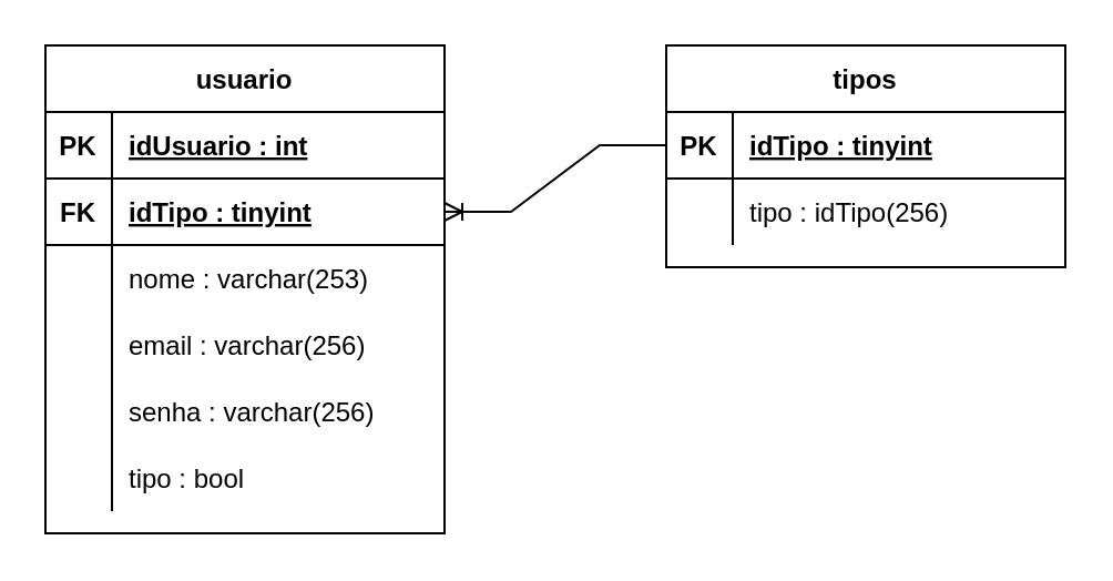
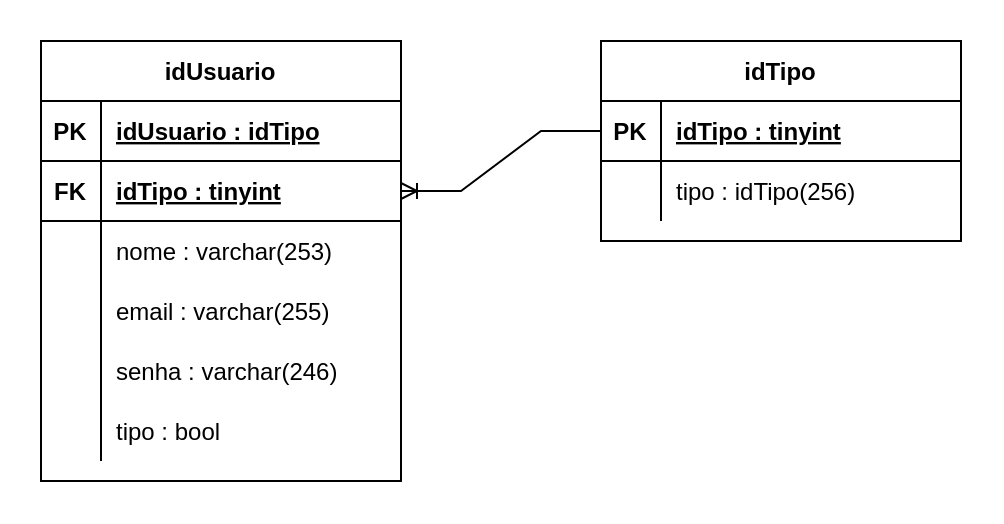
- <mxCell id="2" value="usuario" style="shape=table;startSize=30;container=1;collapsible=1;childLayout=tableLayout;fixedRows=1;rowLines=0;fontStyle=1;align=center;resizeLast=1;" parent="1" vertex="1"><mxGeometry x="20" y="20" width="180" height="220" as="geometry" /></mxCell>
+ <mxCell id="2" value="idUsuario" style="shape=table;startSize=30;container=1;collapsible=1;childLayout=tableLayout;fixedRows=1;rowLines=0;fontStyle=1;align=center;resizeLast=1;" parent="1" vertex="1"><mxGeometry x="20" y="20" width="180" height="220" as="geometry" /></mxCell>
- <mxCell id="21" value="tipos" style="shape=table;startSize=30;container=1;collapsible=1;childLayout=tableLayout;fixedRows=1;rowLines=0;fontStyle=1;align=center;resizeLast=1;" parent="1" vertex="1"><mxGeometry x="300" y="20" width="180" height="100" as="geometry" /></mxCell>
+ <mxCell id="21" value="idTipo" style="shape=table;startSize=30;container=1;collapsible=1;childLayout=tableLayout;fixedRows=1;rowLines=0;fontStyle=1;align=center;resizeLast=1;" parent="1" vertex="1"><mxGeometry x="300" y="20" width="180" height="100" as="geometry" /></mxCell>
- <mxCell id="5" value="idUsuario : int" style="shape=partialRectangle;connectable=0;fillColor=none;top=0;left=0;bottom=0;right=0;align=left;spacingLeft=6;fontStyle=5;overflow=hidden;" parent="3" vertex="1"><mxGeometry x="30" width="150" height="30" as="geometry"><mxRectangle width="150" height="30" as="alternateBounds" /></mxGeometry></mxCell>
+ <mxCell id="5" value="idUsuario : idTipo" style="shape=partialRectangle;connectable=0;fillColor=none;top=0;left=0;bottom=0;right=0;align=left;spacingLeft=6;fontStyle=5;overflow=hidden;" parent="3" vertex="1"><mxGeometry x="30" width="150" height="30" as="geometry"><mxRectangle width="150" height="30" as="alternateBounds" /></mxGeometry></mxCell>
- <mxCell id="14" value="email : varchar(256)" style="shape=partialRectangle;connectable=0;fillColor=none;top=0;left=0;bottom=0;right=0;align=left;spacingLeft=6;overflow=hidden;" parent="12" vertex="1"><mxGeometry x="30" width="150" height="30" as="geometry"><mxRectangle width="150" height="30" as="alternateBounds" /></mxGeometry></mxCell>
+ <mxCell id="14" value="email : varchar(255)" style="shape=partialRectangle;connectable=0;fillColor=none;top=0;left=0;bottom=0;right=0;align=left;spacingLeft=6;overflow=hidden;" parent="12" vertex="1"><mxGeometry x="30" width="150" height="30" as="geometry"><mxRectangle width="150" height="30" as="alternateBounds" /></mxGeometry></mxCell>
- <mxCell id="17" value="senha : varchar(256)" style="shape=partialRectangle;connectable=0;fillColor=none;top=0;left=0;bottom=0;right=0;align=left;spacingLeft=6;overflow=hidden;" parent="15" vertex="1"><mxGeometry x="30" width="150" height="30" as="geometry"><mxRectangle width="150" height="30" as="alternateBounds" /></mxGeometry></mxCell>
+ <mxCell id="17" value="senha : varchar(246)" style="shape=partialRectangle;connectable=0;fillColor=none;top=0;left=0;bottom=0;right=0;align=left;spacingLeft=6;overflow=hidden;" parent="15" vertex="1"><mxGeometry x="30" width="150" height="30" as="geometry"><mxRectangle width="150" height="30" as="alternateBounds" /></mxGeometry></mxCell>
